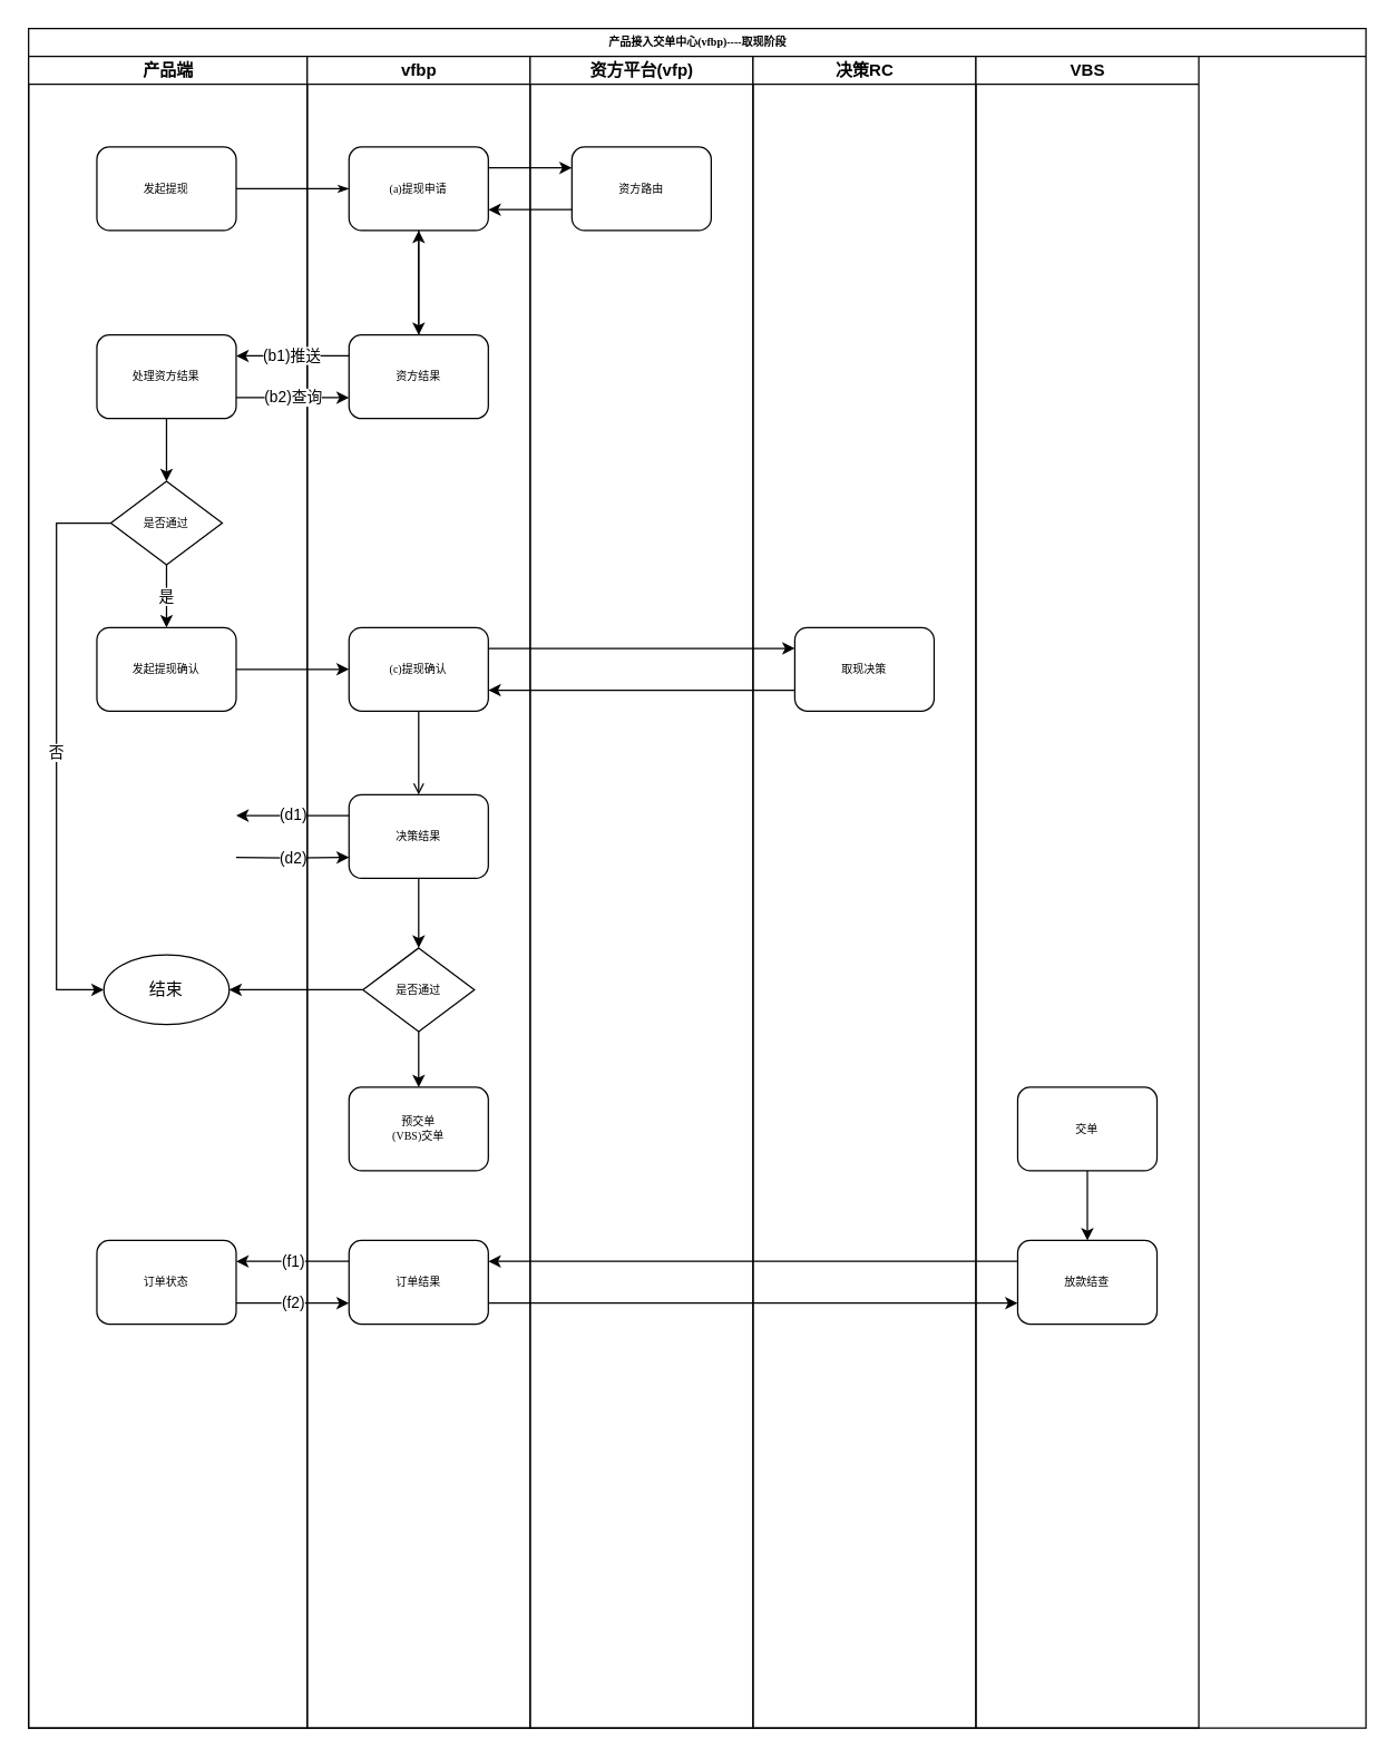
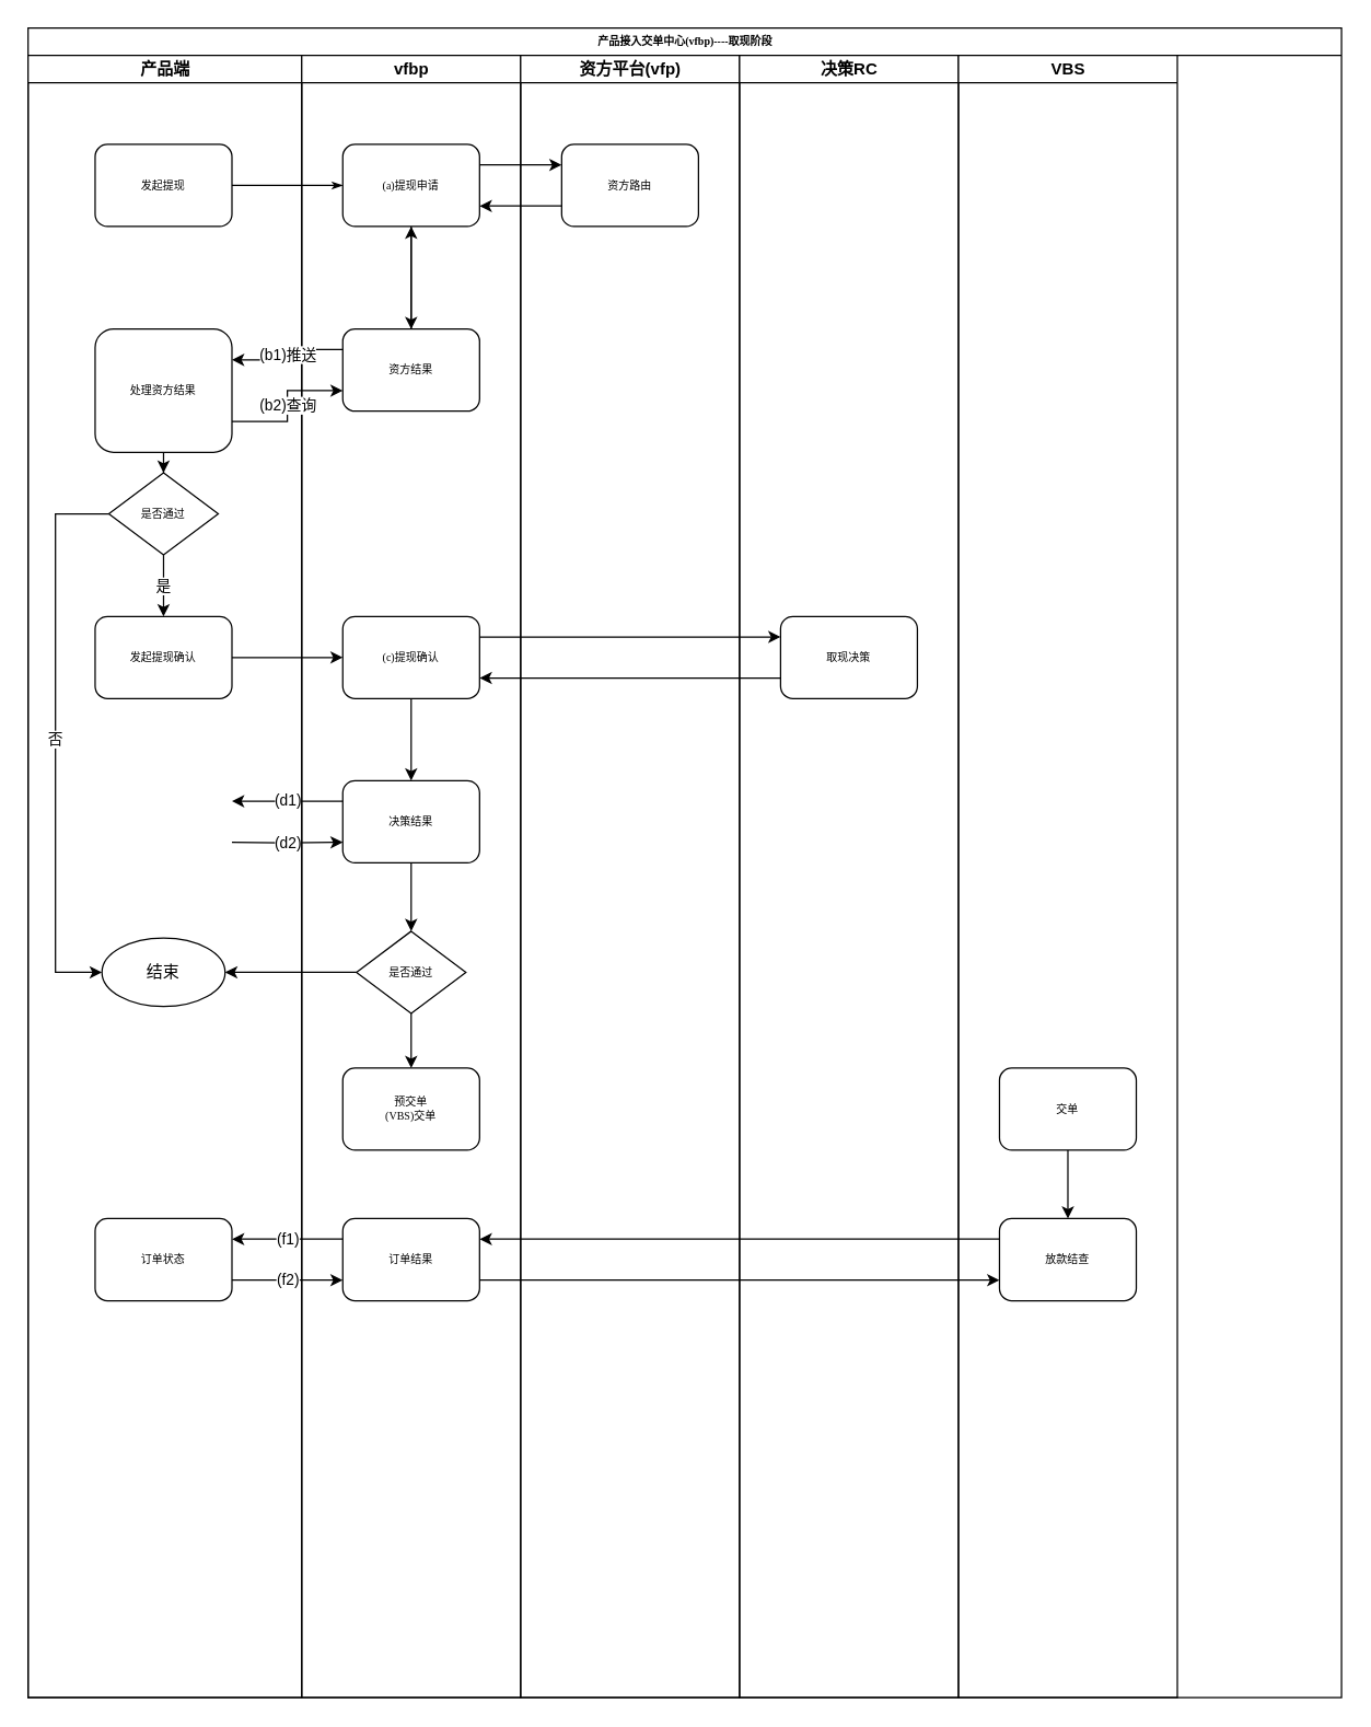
- <mxCell id="6" value="处理资方结果" style="rounded=1;whiteSpace=wrap;html=1;shadow=0;labelBackgroundColor=none;strokeWidth=1;fontFamily=Verdana;fontSize=8;align=center;" parent="3" vertex="1"><mxGeometry x="49" y="200" width="100" height="60" as="geometry" /></mxCell>
+ <mxCell id="6" value="处理资方结果" style="rounded=1;whiteSpace=wrap;html=1;shadow=0;labelBackgroundColor=none;strokeWidth=1;fontFamily=Verdana;fontSize=8;align=center;" parent="3" vertex="1"><mxGeometry x="49" y="200" width="100" height="90" as="geometry" /></mxCell>
- <mxCell id="26" style="edgeStyle=orthogonalEdgeStyle;rounded=0;orthogonalLoop=1;jettySize=auto;html=1;exitX=0.5;exitY=1;exitDx=0;exitDy=0;entryX=0.5;entryY=0;entryDx=0;entryDy=0;endArrow=open;" parent="21" source="27" target="29" edge="1"><mxGeometry relative="1" as="geometry" /></mxCell>
+ <mxCell id="26" style="edgeStyle=orthogonalEdgeStyle;rounded=0;orthogonalLoop=1;jettySize=auto;html=1;exitX=0.5;exitY=1;exitDx=0;exitDy=0;entryX=0.5;entryY=0;entryDx=0;entryDy=0;" parent="21" source="27" target="29" edge="1"><mxGeometry relative="1" as="geometry" /></mxCell>
